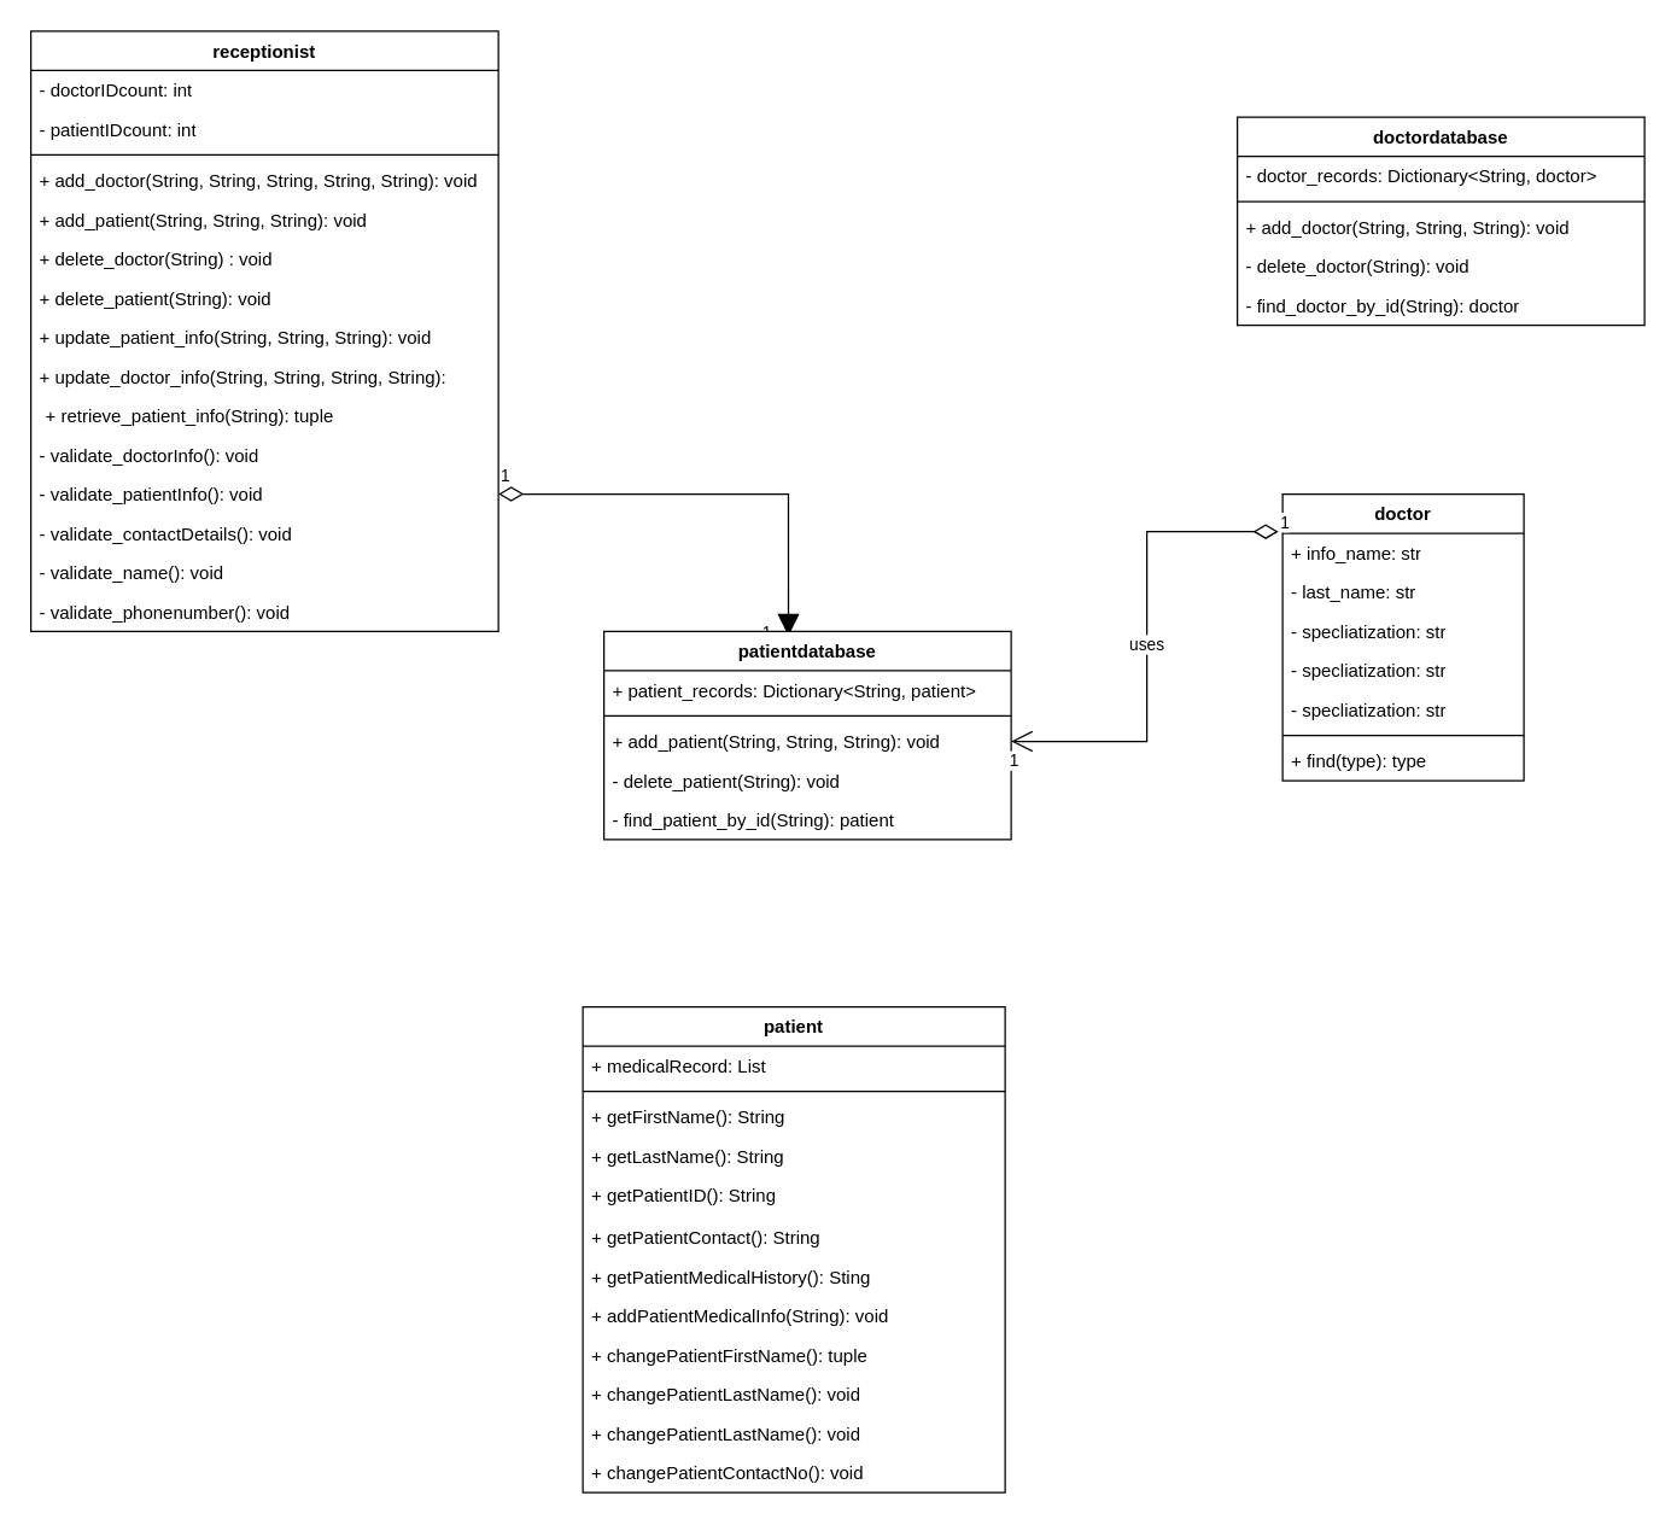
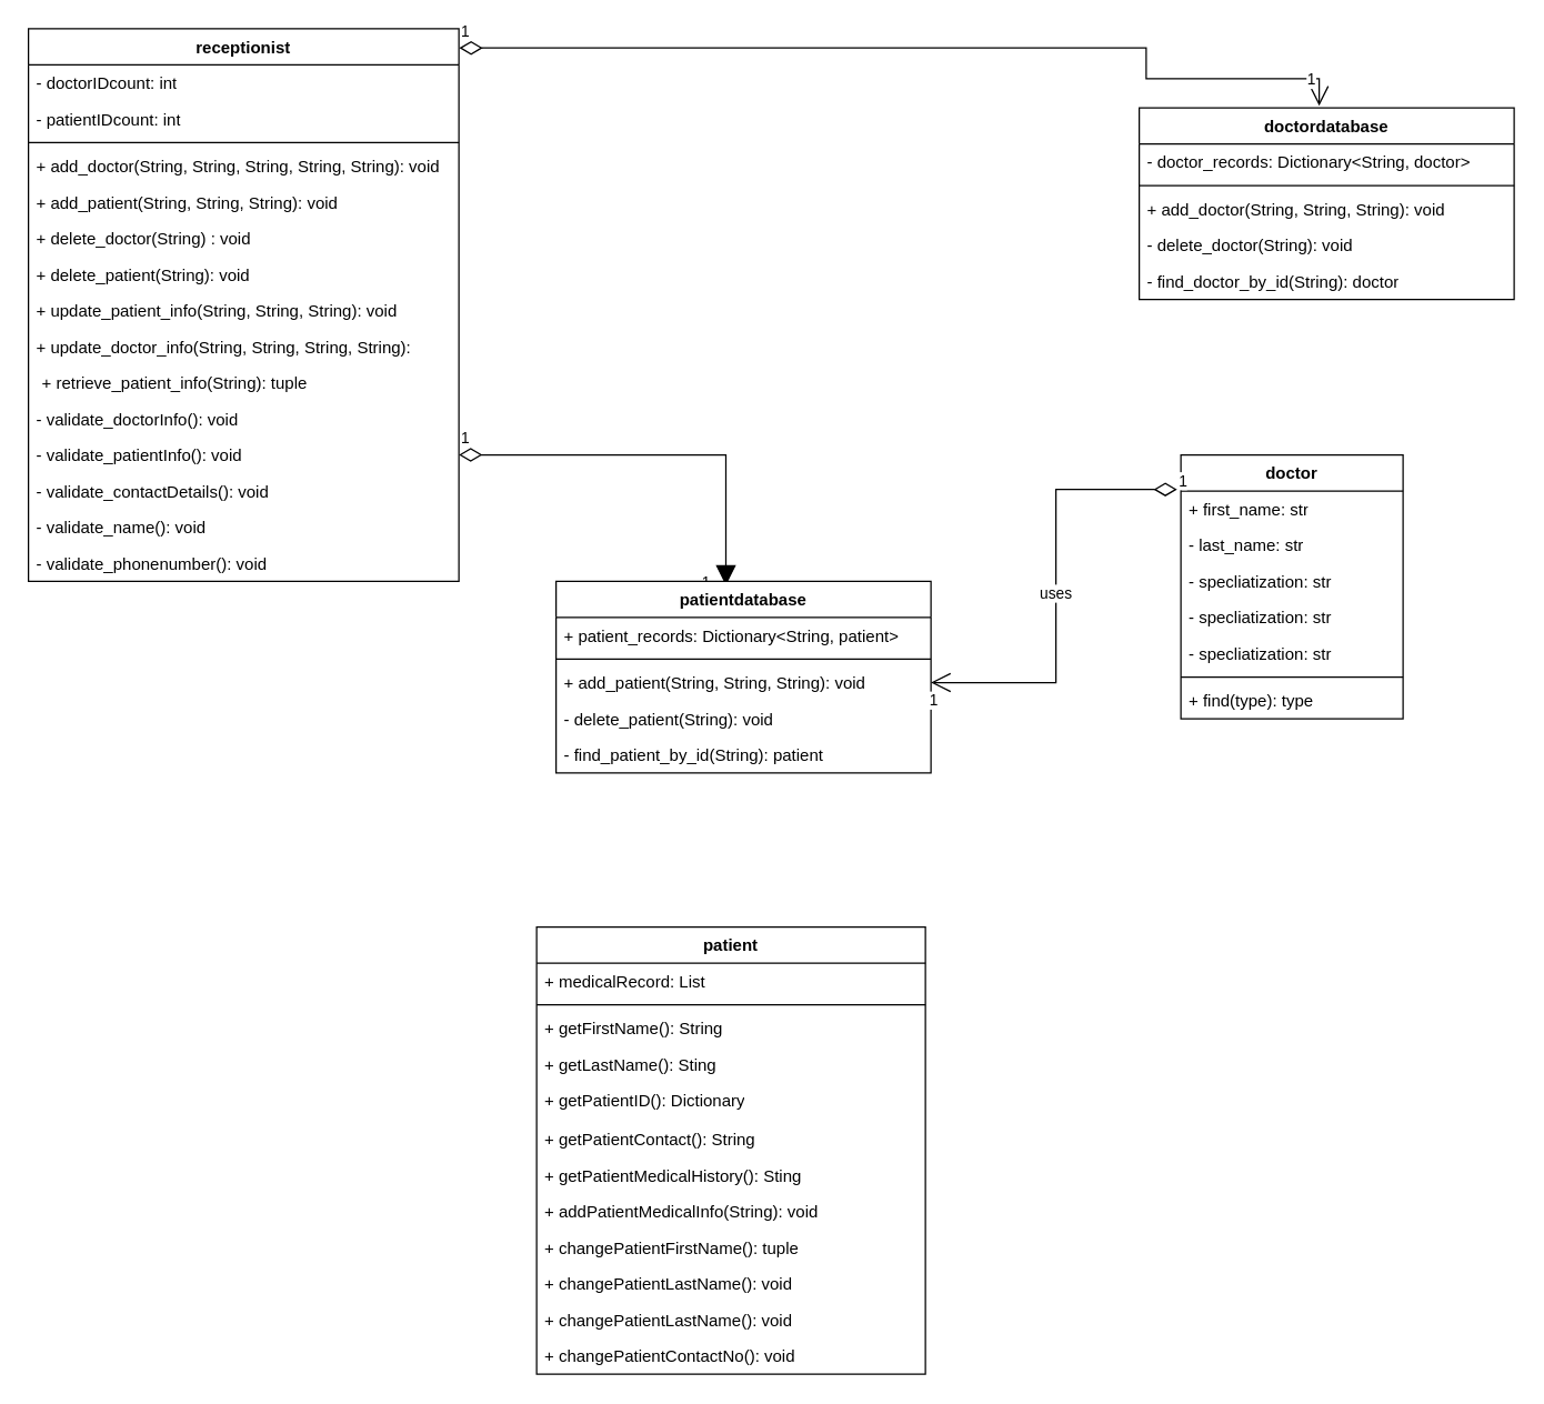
+ <mxCell id="23" value="1" style="endArrow=open;html=1;endSize=12;startArrow=diamondThin;startSize=14;startFill=0;edgeStyle=orthogonalEdgeStyle;align=left;verticalAlign=bottom;rounded=0;exitX=1.001;exitY=0.035;exitDx=0;exitDy=0;entryX=0.48;entryY=-0.01;entryDx=0;entryDy=0;exitPerimeter=0;entryPerimeter=0;" edge="1" parent="1" source="25" target="49"><mxGeometry x="-1" y="3" relative="1" as="geometry"><mxPoint x="450" y="222" as="sourcePoint" /><mxPoint x="825" y="57" as="targetPoint" /><Array as="points"><mxPoint x="825" y="34" /><mxPoint x="825" y="56" /></Array></mxGeometry></mxCell>
+ <mxCell id="24" value="1" style="edgeLabel;html=1;align=center;verticalAlign=middle;resizable=0;points=[];" vertex="1" connectable="0" parent="23"><mxGeometry x="0.898" relative="1" as="geometry"><mxPoint x="8" as="offset" /></mxGeometry></mxCell>
- <mxCell id="16" value="+ info_name: str" style="text;strokeColor=none;fillColor=none;align=left;verticalAlign=top;spacingLeft=4;spacingRight=4;overflow=hidden;rotatable=0;points=[[0,0.5],[1,0.5]];portConstraint=eastwest;whiteSpace=wrap;html=1;" parent="15" vertex="1"><mxGeometry y="26" width="160" height="26" as="geometry" /></mxCell>
+ <mxCell id="16" value="+ first_name: str" style="text;strokeColor=none;fillColor=none;align=left;verticalAlign=top;spacingLeft=4;spacingRight=4;overflow=hidden;rotatable=0;points=[[0,0.5],[1,0.5]];portConstraint=eastwest;whiteSpace=wrap;html=1;" parent="15" vertex="1"><mxGeometry y="26" width="160" height="26" as="geometry" /></mxCell>
- <mxCell id="6" value="+ getLastName(): String&lt;div&gt;&lt;br&gt;&lt;/div&gt;" style="text;strokeColor=none;fillColor=none;align=left;verticalAlign=top;spacingLeft=4;spacingRight=4;overflow=hidden;rotatable=0;points=[[0,0.5],[1,0.5]];portConstraint=eastwest;whiteSpace=wrap;html=1;" parent="2" vertex="1"><mxGeometry y="86" width="280" height="26" as="geometry" /></mxCell>
+ <mxCell id="6" value="+ getLastName(): Sting&lt;div&gt;&lt;br&gt;&lt;/div&gt;" style="text;strokeColor=none;fillColor=none;align=left;verticalAlign=top;spacingLeft=4;spacingRight=4;overflow=hidden;rotatable=0;points=[[0,0.5],[1,0.5]];portConstraint=eastwest;whiteSpace=wrap;html=1;" parent="2" vertex="1"><mxGeometry y="86" width="280" height="26" as="geometry" /></mxCell>
- <mxCell id="7" value="+ getPatientID(): String&lt;div&gt;&lt;br&gt;&lt;/div&gt;" style="text;strokeColor=none;fillColor=none;align=left;verticalAlign=top;spacingLeft=4;spacingRight=4;overflow=hidden;rotatable=0;points=[[0,0.5],[1,0.5]];portConstraint=eastwest;whiteSpace=wrap;html=1;" parent="2" vertex="1"><mxGeometry y="112" width="280" height="28" as="geometry" /></mxCell>
+ <mxCell id="7" value="+ getPatientID(): Dictionary&lt;div&gt;&lt;br&gt;&lt;/div&gt;" style="text;strokeColor=none;fillColor=none;align=left;verticalAlign=top;spacingLeft=4;spacingRight=4;overflow=hidden;rotatable=0;points=[[0,0.5],[1,0.5]];portConstraint=eastwest;whiteSpace=wrap;html=1;" parent="2" vertex="1"><mxGeometry y="112" width="280" height="28" as="geometry" /></mxCell>
